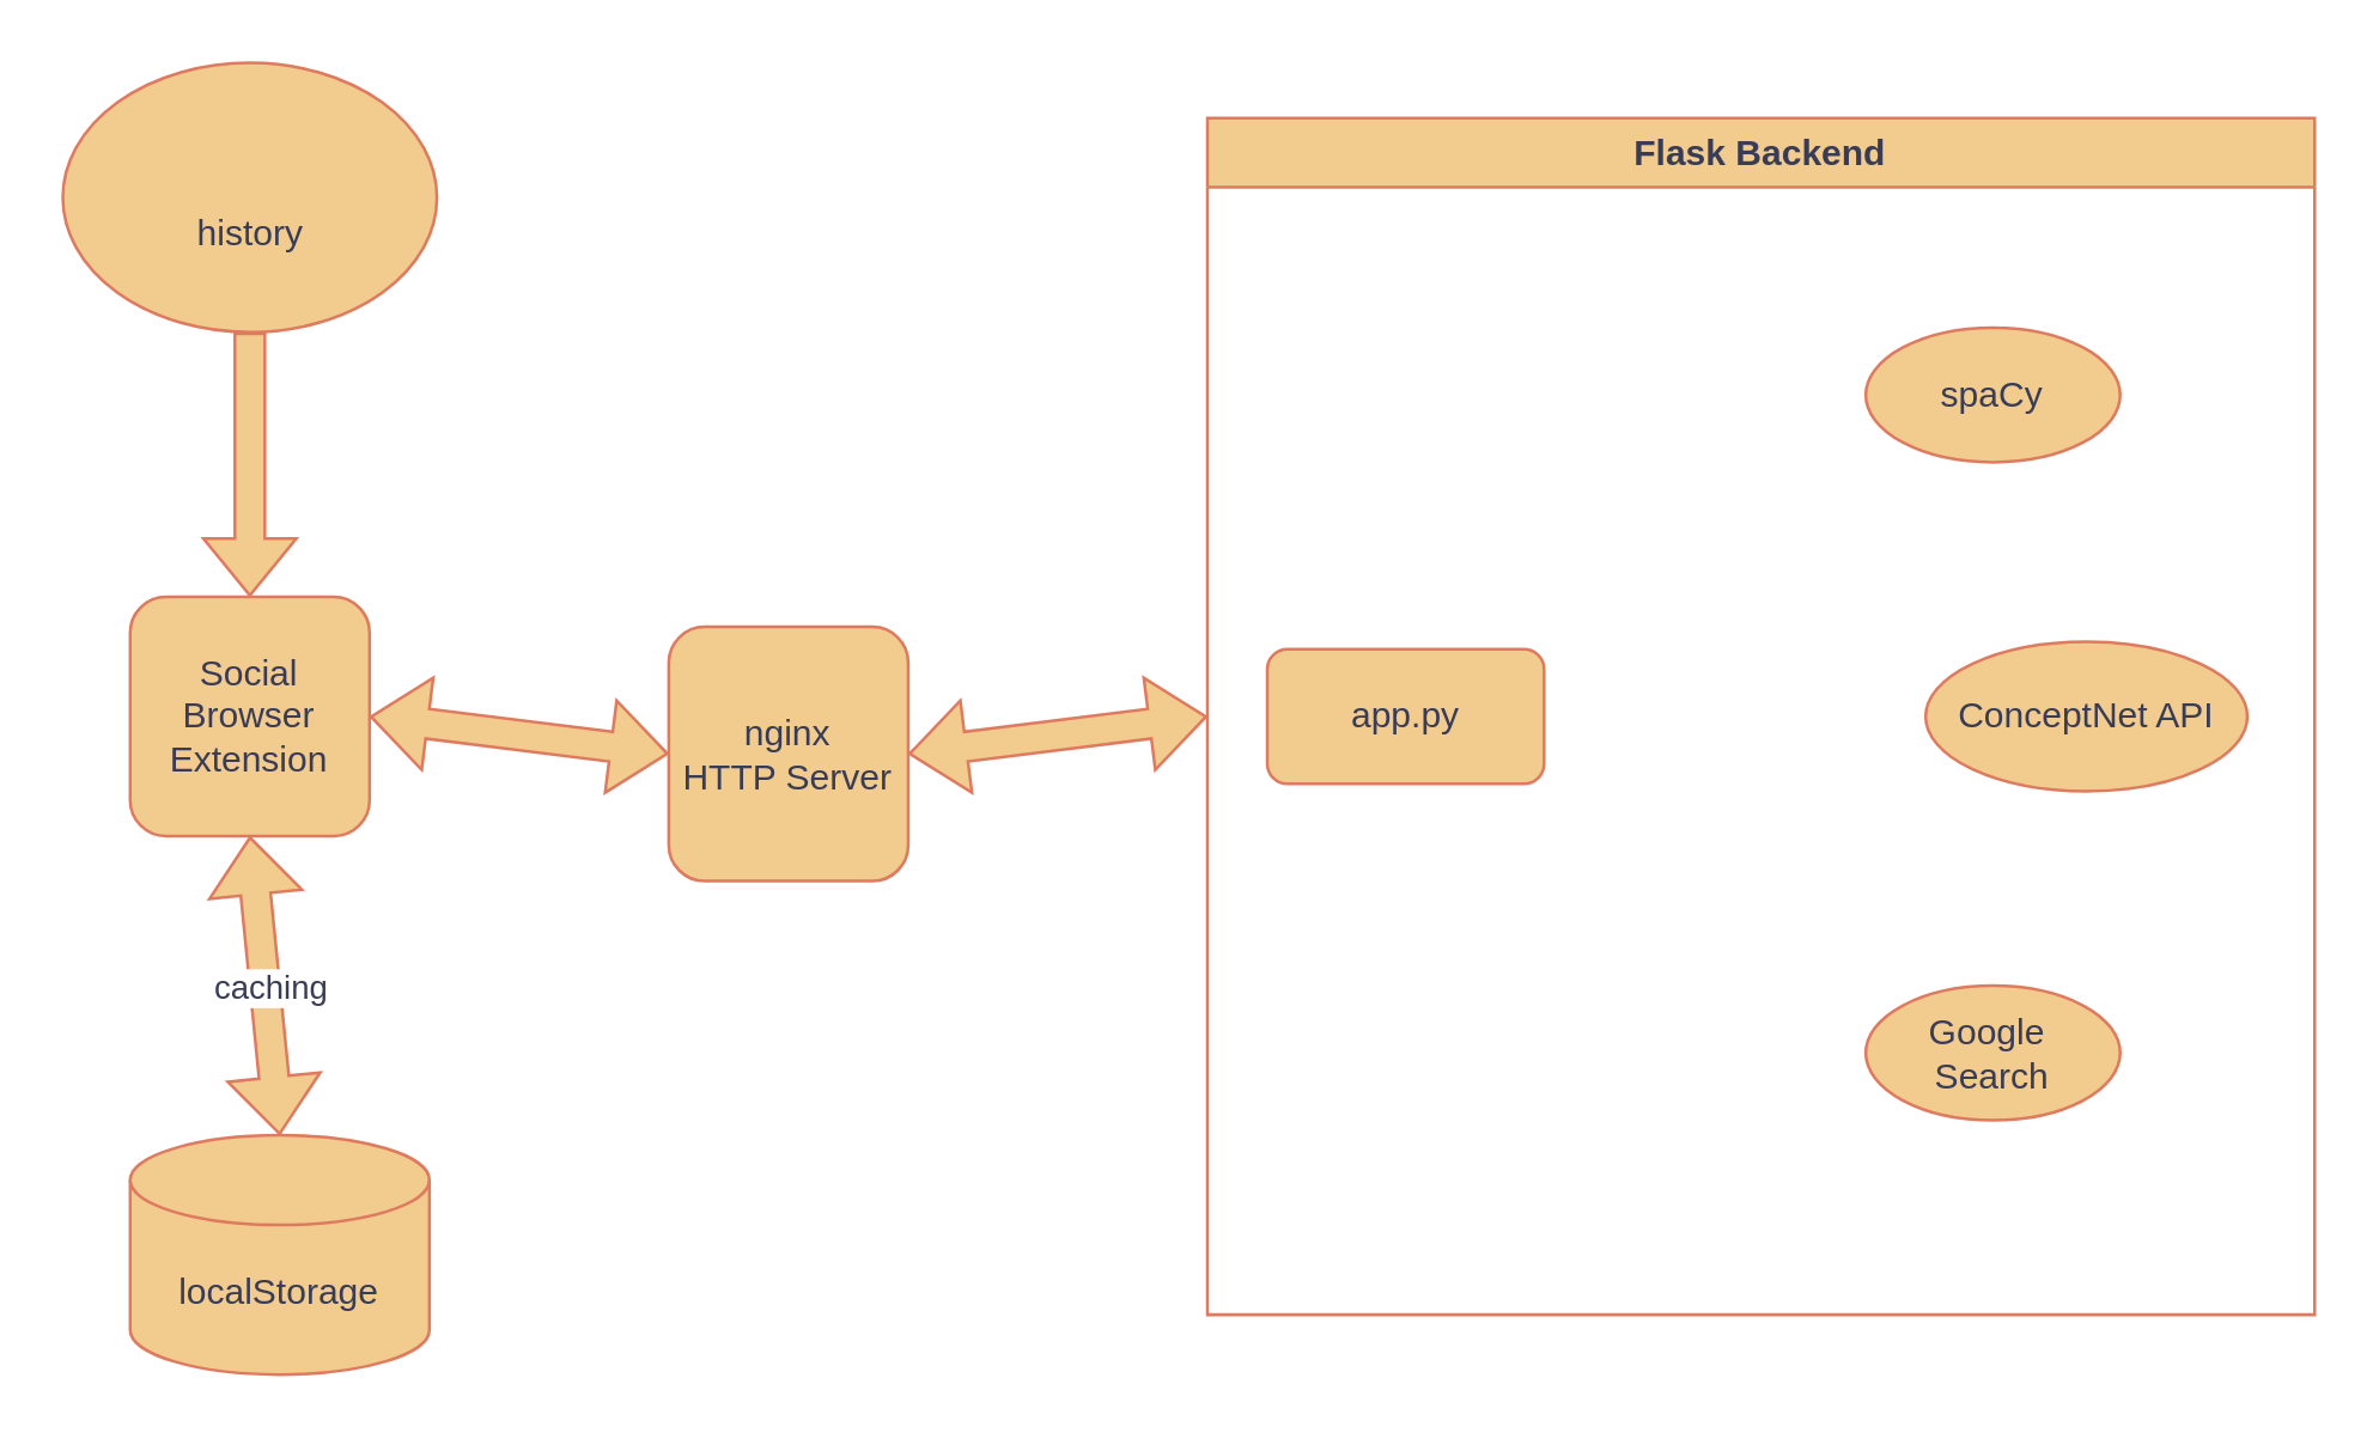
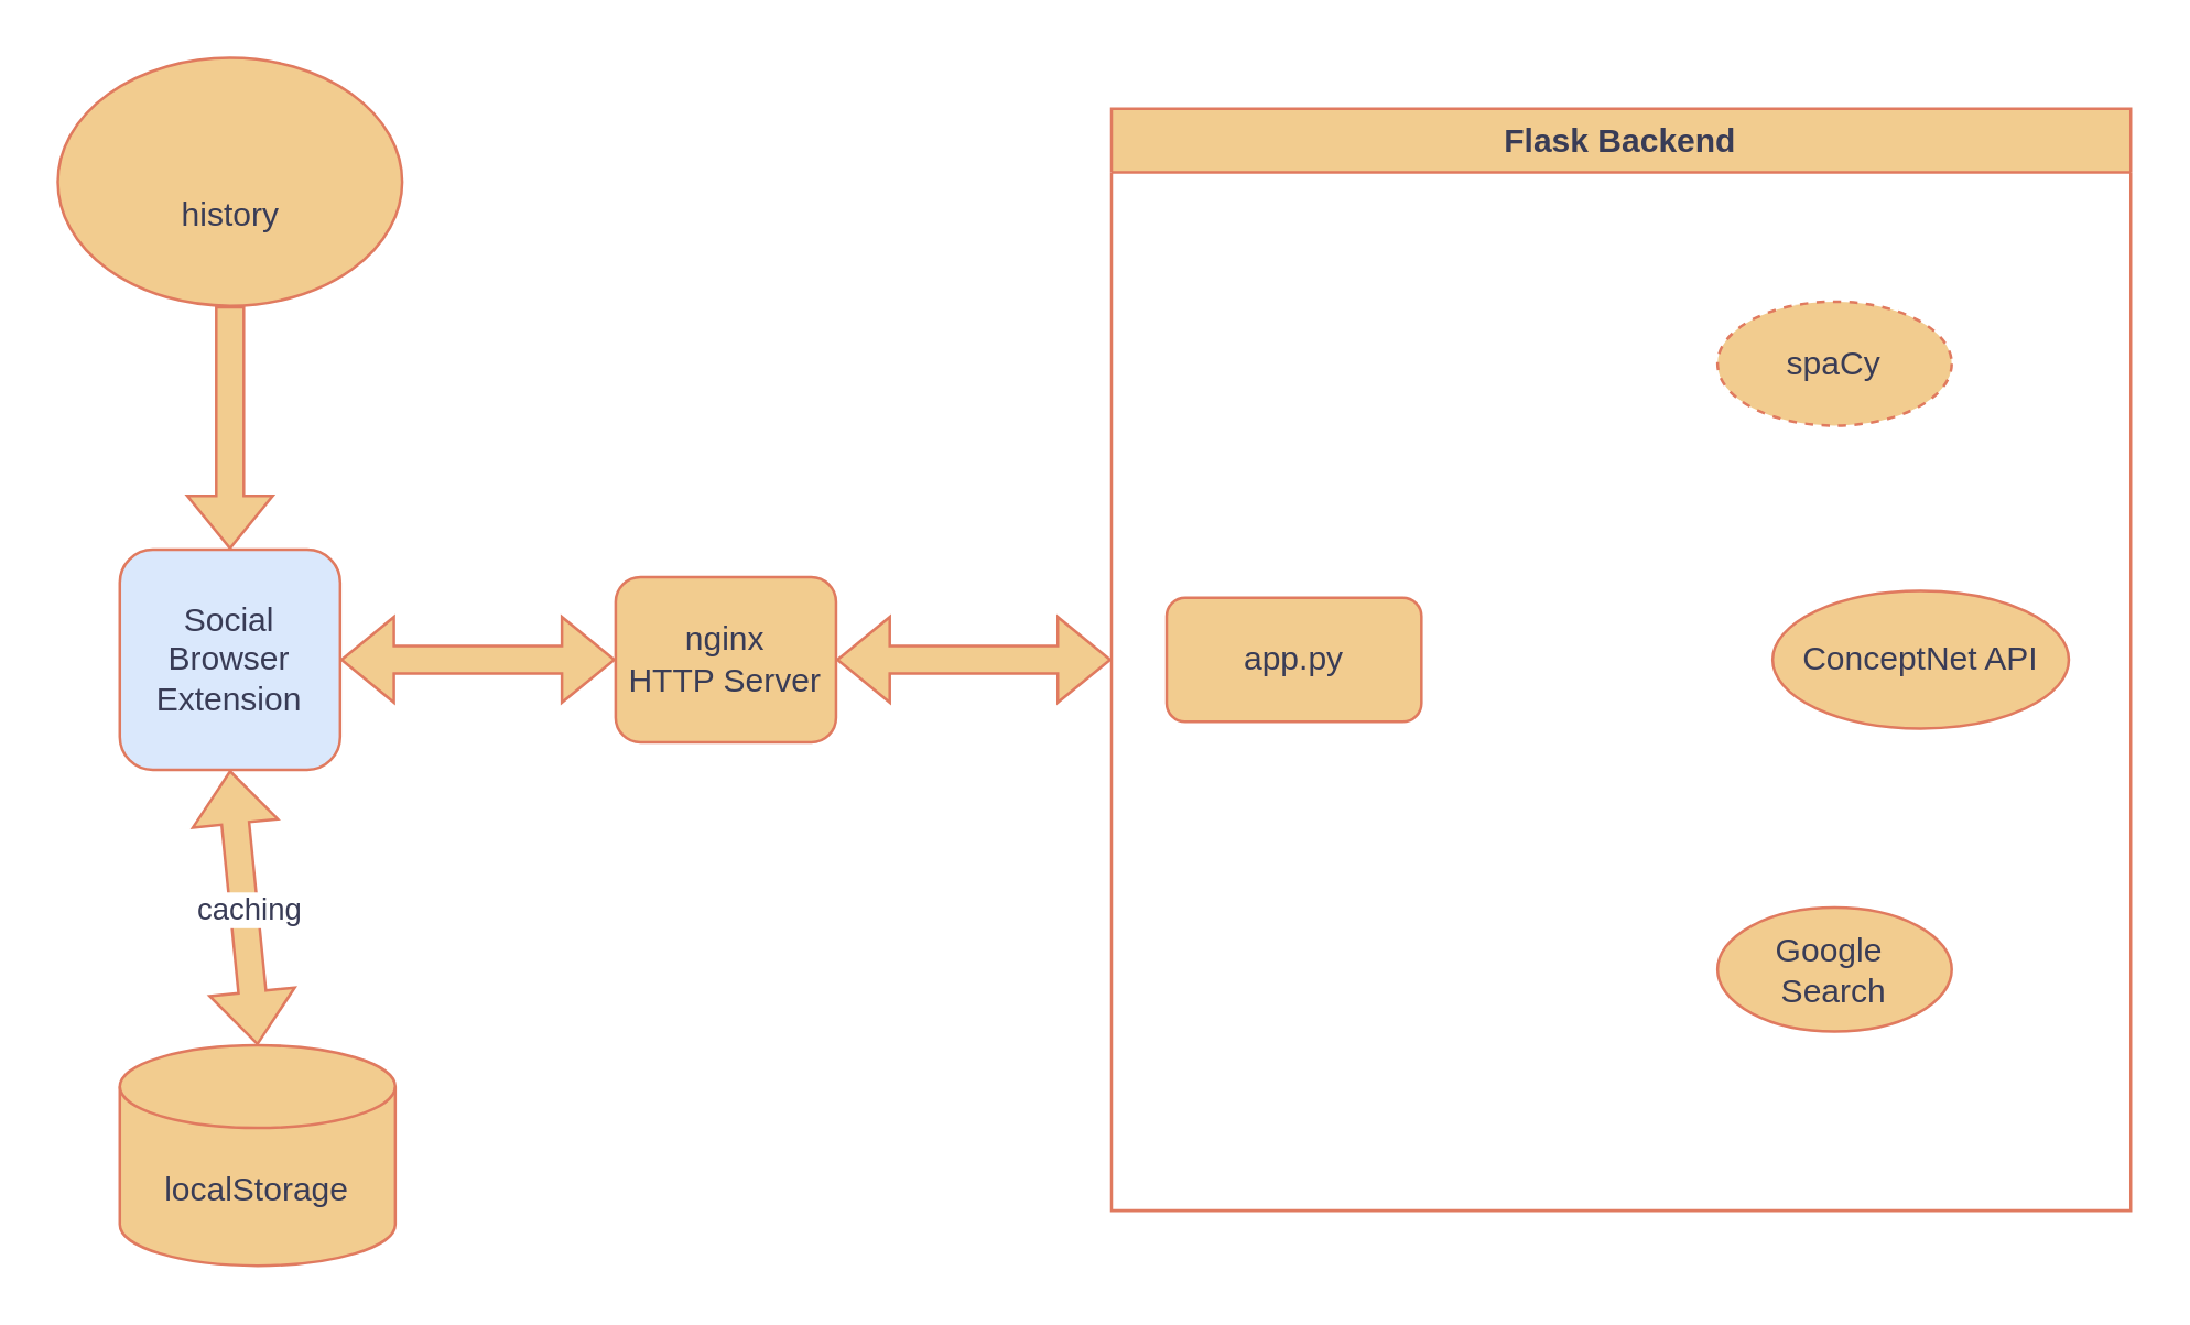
- <mxCell id="11" value="spaCy" style="ellipse;whiteSpace=wrap;html=1;strokeColor=#E07A5F;fontColor=#393C56;fillColor=#F2CC8F;" vertex="1" parent="9"><mxGeometry x="220" y="70" width="85" height="45" as="geometry" /></mxCell>
+ <mxCell id="11" value="spaCy" style="ellipse;whiteSpace=wrap;html=1;strokeColor=#E07A5F;fontColor=#393C56;fillColor=#F2CC8F;dashed=1;" vertex="1" parent="9"><mxGeometry x="220" y="70" width="85" height="45" as="geometry" /></mxCell>
- <mxCell id="2" value="Social Browser Extension" style="whiteSpace=wrap;html=1;aspect=fixed;rounded=1;labelBackgroundColor=none;fillColor=#F2CC8F;strokeColor=#E07A5F;fontColor=#393C56;" vertex="1" parent="1"><mxGeometry x="43" y="199" width="80" height="80" as="geometry" /></mxCell>
+ <mxCell id="2" value="Social Browser Extension" style="whiteSpace=wrap;html=1;aspect=fixed;rounded=1;labelBackgroundColor=none;fillColor=#dae8fc;strokeColor=#E07A5F;fontColor=#393C56;" vertex="1" parent="1"><mxGeometry x="43" y="199" width="80" height="80" as="geometry" /></mxCell>
- <mxCell id="16" value="nginx&lt;br&gt;HTTP Server" style="rounded=1;whiteSpace=wrap;html=1;strokeColor=#E07A5F;fontColor=#393C56;fillColor=#F2CC8F;" vertex="1" parent="1"><mxGeometry x="223" y="209" width="80" height="85" as="geometry" /></mxCell>
+ <mxCell id="16" value="nginx&lt;br&gt;HTTP Server" style="rounded=1;whiteSpace=wrap;html=1;strokeColor=#E07A5F;fontColor=#393C56;fillColor=#F2CC8F;" vertex="1" parent="1"><mxGeometry x="223" y="209" width="80" height="60" as="geometry" /></mxCell>
